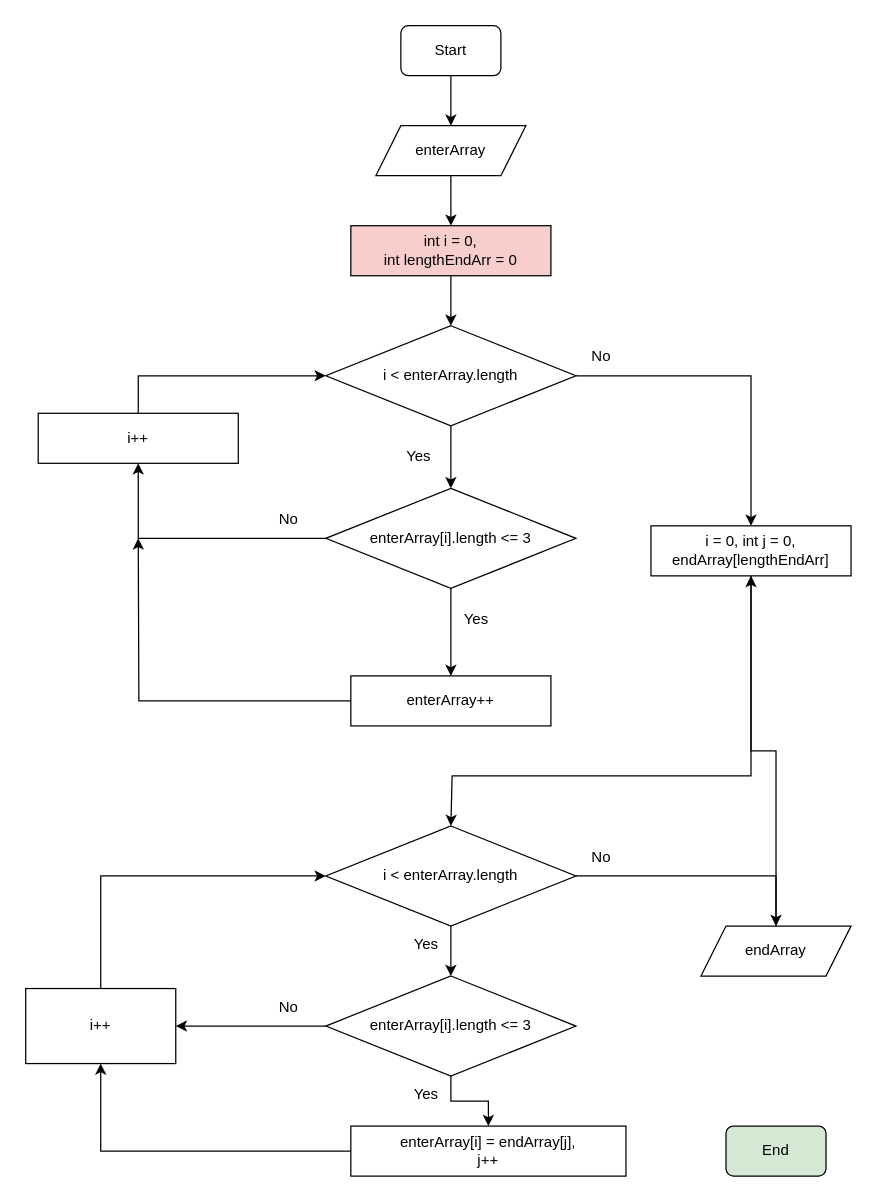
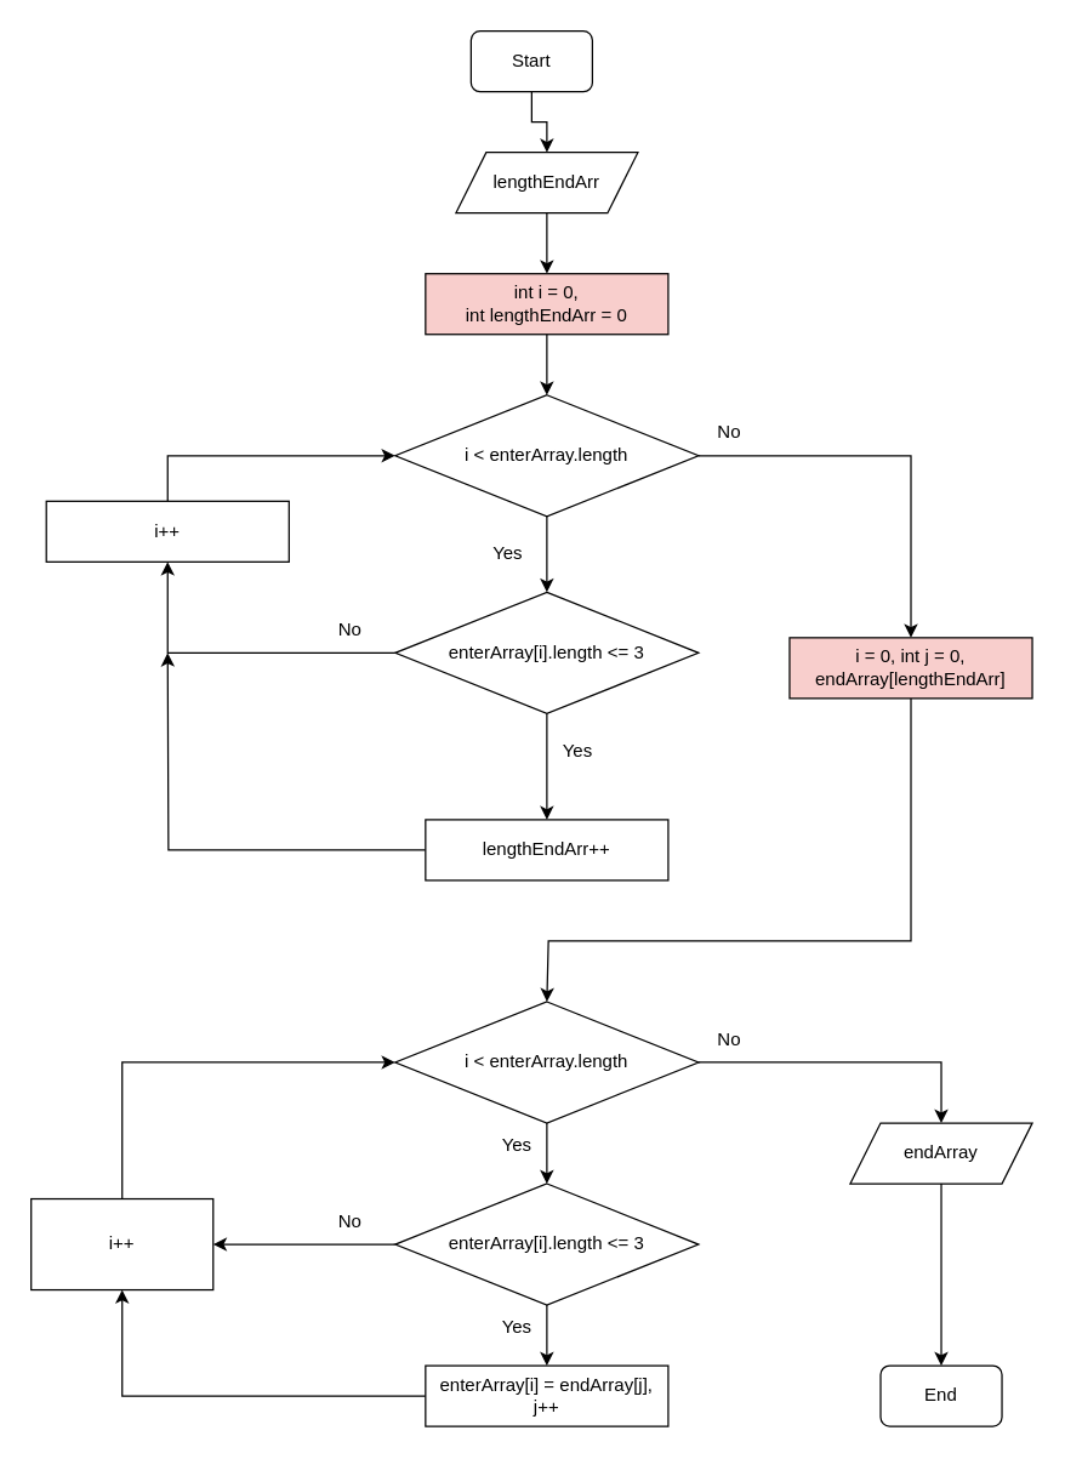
- <mxCell id="3" value="Start" style="rounded=1;whiteSpace=wrap;html=1;" vertex="1" parent="1"><mxGeometry x="320" width="80" height="40" as="geometry" y="20" /></mxCell>
+ <mxCell id="3" value="Start" style="rounded=1;whiteSpace=wrap;html=1;" vertex="1" parent="1"><mxGeometry x="310" y="20" width="80" height="40" as="geometry" /></mxCell>
- <mxCell id="5" value="enterArray" style="shape=parallelogram;perimeter=parallelogramPerimeter;whiteSpace=wrap;html=1;fixedSize=1;" vertex="1" parent="1"><mxGeometry x="300" y="100" width="120" height="40" as="geometry" /></mxCell>
+ <mxCell id="5" value="lengthEndArr" style="shape=parallelogram;perimeter=parallelogramPerimeter;whiteSpace=wrap;html=1;fixedSize=1;" vertex="1" parent="1"><mxGeometry x="300" y="100" width="120" height="40" as="geometry" /></mxCell>
- <mxCell id="23" value="&lt;div&gt;&lt;span style=&quot;background-color: initial;&quot;&gt;i = 0, int j = 0,&lt;/span&gt;&lt;/div&gt;&lt;div&gt;&lt;span style=&quot;background-color: initial;&quot;&gt;endArray[lengthEndArr]&lt;/span&gt;&lt;/div&gt;" style="rounded=0;whiteSpace=wrap;html=1;" vertex="1" parent="1"><mxGeometry x="520" y="420" width="160" height="40" as="geometry" /></mxCell>
+ <mxCell id="23" value="&lt;div&gt;&lt;span style=&quot;background-color: initial;&quot;&gt;i = 0, int j = 0,&lt;/span&gt;&lt;/div&gt;&lt;div&gt;&lt;span style=&quot;background-color: initial;&quot;&gt;endArray[lengthEndArr]&lt;/span&gt;&lt;/div&gt;" style="rounded=0;whiteSpace=wrap;html=1;fillColor=#f8cecc;" vertex="1" parent="1"><mxGeometry x="520" y="420" width="160" height="40" as="geometry" /></mxCell>
- <mxCell id="21" value="enterArray++" style="rounded=0;whiteSpace=wrap;html=1;" vertex="1" parent="1"><mxGeometry x="280" y="540" width="160" height="40" as="geometry" /></mxCell>
+ <mxCell id="21" value="lengthEndArr++" style="rounded=0;whiteSpace=wrap;html=1;" vertex="1" parent="1"><mxGeometry x="280" y="540" width="160" height="40" as="geometry" /></mxCell>
- <mxCell id="36" style="edgeStyle=orthogonalEdgeStyle;rounded=0;orthogonalLoop=1;jettySize=auto;html=1;" edge="1" parent="1" source="37" target="23"><mxGeometry relative="1" as="geometry" /></mxCell>
+ <mxCell id="36" style="edgeStyle=orthogonalEdgeStyle;rounded=0;orthogonalLoop=1;jettySize=auto;html=1;entryX=0.5;entryY=0;entryDx=0;entryDy=0;" edge="1" parent="1" source="37" target="39"><mxGeometry relative="1" as="geometry" /></mxCell>
- <mxCell id="31" value="enterArray[i] = endArray[j],&lt;div&gt;j++&lt;/div&gt;" style="rounded=0;whiteSpace=wrap;html=1;" vertex="1" parent="1"><mxGeometry x="280" y="900" width="220" height="40" as="geometry" /></mxCell>
+ <mxCell id="31" value="enterArray[i] = endArray[j],&lt;div&gt;j++&lt;/div&gt;" style="rounded=0;whiteSpace=wrap;html=1;" vertex="1" parent="1"><mxGeometry x="280" y="900" width="160" height="40" as="geometry" /></mxCell>
- <mxCell id="39" value="End" style="rounded=1;whiteSpace=wrap;html=1;fillColor=#d5e8d4;" vertex="1" parent="1"><mxGeometry x="580" y="900" width="80" height="40" as="geometry" /></mxCell>
+ <mxCell id="39" value="End" style="rounded=1;whiteSpace=wrap;html=1;" vertex="1" parent="1"><mxGeometry x="580" y="900" width="80" height="40" as="geometry" /></mxCell>
